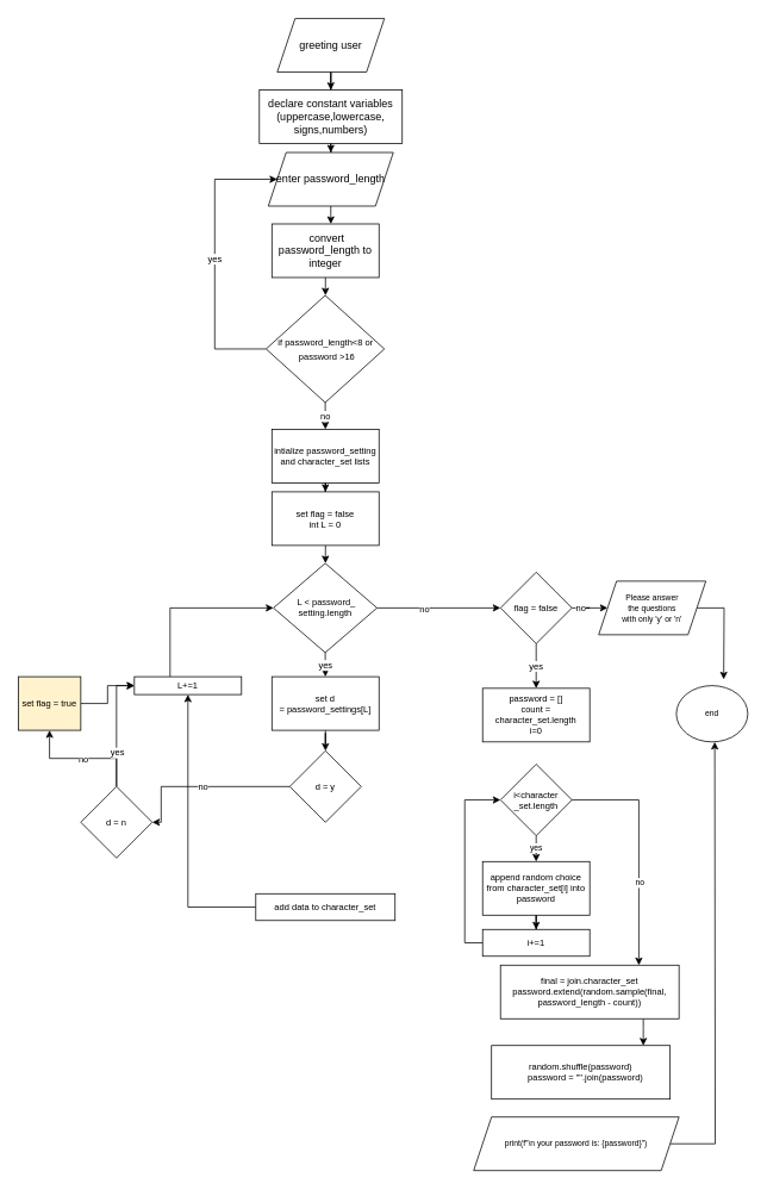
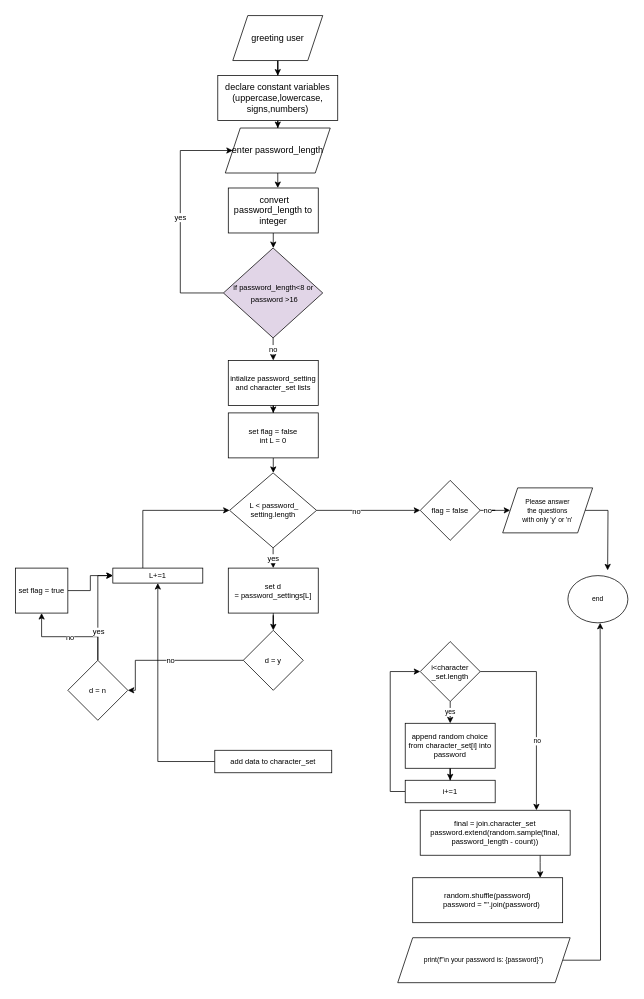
- <mxCell id="12" value="&lt;font style=&quot;font-size: 10px;&quot;&gt;if password_length&amp;lt;8 or&lt;br&gt;&amp;nbsp;password &amp;gt;16&lt;/font&gt;" style="rhombus;whiteSpace=wrap;html=1;" vertex="1" parent="1"><mxGeometry x="297.5" y="330" width="132.5" height="120" as="geometry" /></mxCell>
+ <mxCell id="12" value="&lt;font style=&quot;font-size: 10px;&quot;&gt;if password_length&amp;lt;8 or&lt;br&gt;&amp;nbsp;password &amp;gt;16&lt;/font&gt;" style="rhombus;whiteSpace=wrap;html=1;fillColor=#e1d5e7;" vertex="1" parent="1"><mxGeometry x="297.5" y="330" width="132.5" height="120" as="geometry" /></mxCell>
- <mxCell id="35" value="yes" style="edgeStyle=orthogonalEdgeStyle;rounded=0;orthogonalLoop=1;jettySize=auto;html=1;fontSize=10;strokeColor=default;" edge="1" parent="1" source="37" target="38"><mxGeometry relative="1" as="geometry" /></mxCell>
- <mxCell id="32" value="set flag = true" style="rounded=0;whiteSpace=wrap;html=1;fontSize=10;fillColor=#fff2cc;" vertex="1" parent="1"><mxGeometry x="20" y="757" width="70" height="60" as="geometry" /></mxCell>
+ <mxCell id="32" value="set flag = true" style="rounded=0;whiteSpace=wrap;html=1;fontSize=10;" vertex="1" parent="1"><mxGeometry x="20" y="757" width="70" height="60" as="geometry" /></mxCell>
- <mxCell id="38" value="&lt;div&gt;password = []&lt;br&gt;count = character_set.length&lt;br&gt;i=0&lt;/div&gt;" style="rounded=0;whiteSpace=wrap;html=1;fontSize=10;" vertex="1" parent="1"><mxGeometry x="540" y="770" width="120" height="60" as="geometry" /></mxCell>
